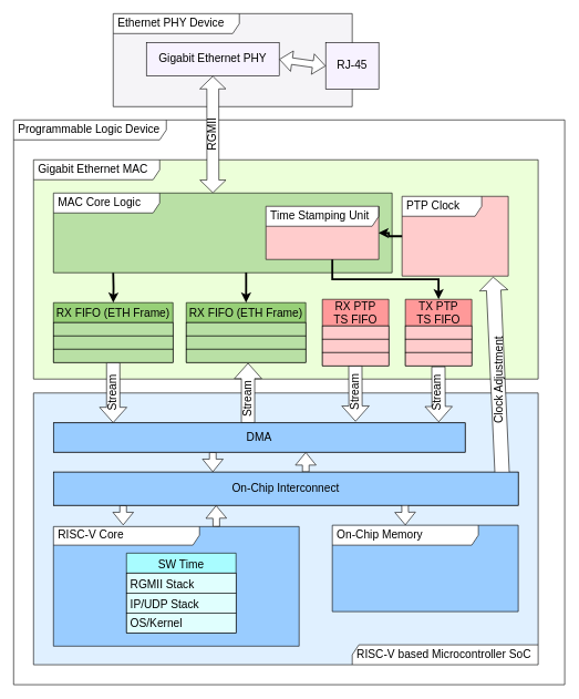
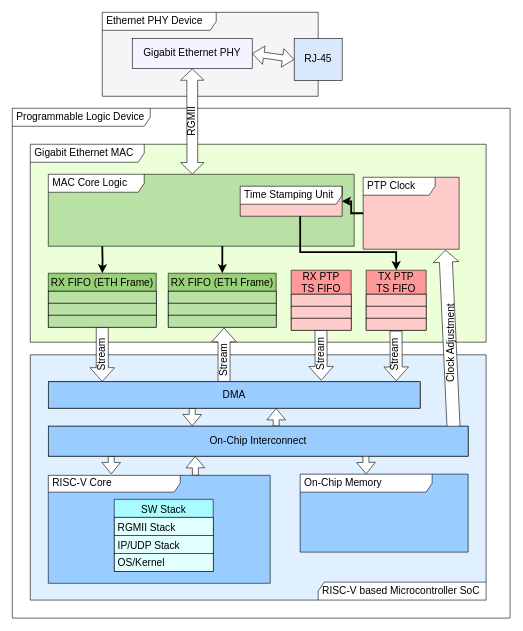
- <mxCell id="7" value="&lt;span style=&quot;font-size: 17px;&quot;&gt;RJ-45&lt;/span&gt;" style="rounded=0;whiteSpace=wrap;html=1;labelBackgroundColor=none;fillColor=#F7F2FF;fontSize=17;" parent="5" vertex="1"><mxGeometry x="320" y="43.75" width="80" height="70" as="geometry" /></mxCell>
+ <mxCell id="7" value="&lt;span style=&quot;font-size: 17px;&quot;&gt;RJ-45&lt;/span&gt;" style="rounded=0;whiteSpace=wrap;html=1;labelBackgroundColor=none;fillColor=#dae8fc;fontSize=17;" parent="5" vertex="1"><mxGeometry x="320" y="43.75" width="80" height="70" as="geometry" /></mxCell>
- <mxCell id="44" value="Time Stamping Unit" style="shape=umlFrame;whiteSpace=wrap;html=1;width=170;height=30;boundedLbl=1;verticalAlign=middle;align=left;spacingLeft=5;fillColor=#FFFFFF;swimlaneFillColor=#FFCCCC;fontSize=17;" parent="1" vertex="1"><mxGeometry x="400" y="310" width="170" height="80" as="geometry" /></mxCell>
+ <mxCell id="44" value="Time Stamping Unit" style="shape=umlFrame;whiteSpace=wrap;html=1;width=170;height=30;boundedLbl=1;verticalAlign=middle;align=left;spacingLeft=5;fillColor=#FFFFFF;swimlaneFillColor=#FFCCCC;fontSize=17;" parent="1" vertex="1"><mxGeometry x="400" y="310" width="170" height="50" as="geometry" /></mxCell>
- <mxCell id="33" value="SW Time" style="swimlane;fontStyle=0;childLayout=stackLayout;horizontal=1;startSize=30;horizontalStack=0;resizeParent=1;resizeParentMax=0;resizeLast=0;collapsible=1;marginBottom=0;glass=0;labelBackgroundColor=none;labelBorderColor=none;fontColor=none;strokeColor=default;fillColor=#A8FCFF;gradientColor=none;fontSize=17;" parent="1" vertex="1"><mxGeometry x="190" y="832" width="165" height="120" as="geometry" /></mxCell>
+ <mxCell id="33" value="SW Stack" style="swimlane;fontStyle=0;childLayout=stackLayout;horizontal=1;startSize=30;horizontalStack=0;resizeParent=1;resizeParentMax=0;resizeLast=0;collapsible=1;marginBottom=0;glass=0;labelBackgroundColor=none;labelBorderColor=none;fontColor=none;strokeColor=default;fillColor=#A8FCFF;gradientColor=none;fontSize=17;" parent="1" vertex="1"><mxGeometry x="190" y="832" width="165" height="120" as="geometry" /></mxCell>
